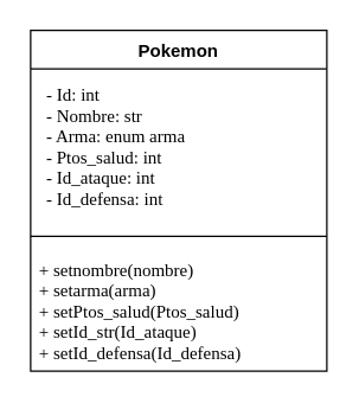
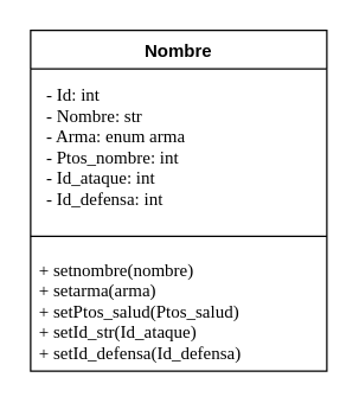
- <mxCell id="2" value="Pokemon" style="swimlane;fontStyle=1;align=center;verticalAlign=top;childLayout=stackLayout;horizontal=1;startSize=26;horizontalStack=0;resizeParent=1;resizeParentMax=0;resizeLast=0;collapsible=1;marginBottom=0;" parent="1" vertex="1"><mxGeometry x="20" y="20" width="200" height="230" as="geometry" /></mxCell>
+ <mxCell id="2" value="Nombre" style="swimlane;fontStyle=1;align=center;verticalAlign=top;childLayout=stackLayout;horizontal=1;startSize=26;horizontalStack=0;resizeParent=1;resizeParentMax=0;resizeLast=0;collapsible=1;marginBottom=0;" parent="1" vertex="1"><mxGeometry x="20" y="20" width="200" height="230" as="geometry" /></mxCell>
- <mxCell id="3" value="- Id: int&#10;- Nombre: str&#10;- Arma: enum arma&#10;- Ptos_salud: int&#10;- Id_ataque: int&#10;- Id_defensa: int" style="text;strokeColor=none;fillColor=none;align=left;verticalAlign=top;spacingLeft=4;spacingRight=4;overflow=hidden;rotatable=0;points=[[0,0.5],[1,0.5]];portConstraint=eastwest;spacing=7;spacingTop=-1;fontFamily=century gothic;fontSource=https%3A%2F%2Ffonts.googleapis.com%2Fcss%3Ffamily%3Dcentury%2Bgothic;" parent="2" vertex="1"><mxGeometry y="26" width="200" height="104" as="geometry" /></mxCell>
+ <mxCell id="3" value="- Id: int&#10;- Nombre: str&#10;- Arma: enum arma&#10;- Ptos_nombre: int&#10;- Id_ataque: int&#10;- Id_defensa: int" style="text;strokeColor=none;fillColor=none;align=left;verticalAlign=top;spacingLeft=4;spacingRight=4;overflow=hidden;rotatable=0;points=[[0,0.5],[1,0.5]];portConstraint=eastwest;spacing=7;spacingTop=-1;fontFamily=century gothic;fontSource=https%3A%2F%2Ffonts.googleapis.com%2Fcss%3Ffamily%3Dcentury%2Bgothic;" parent="2" vertex="1"><mxGeometry y="26" width="200" height="104" as="geometry" /></mxCell>
